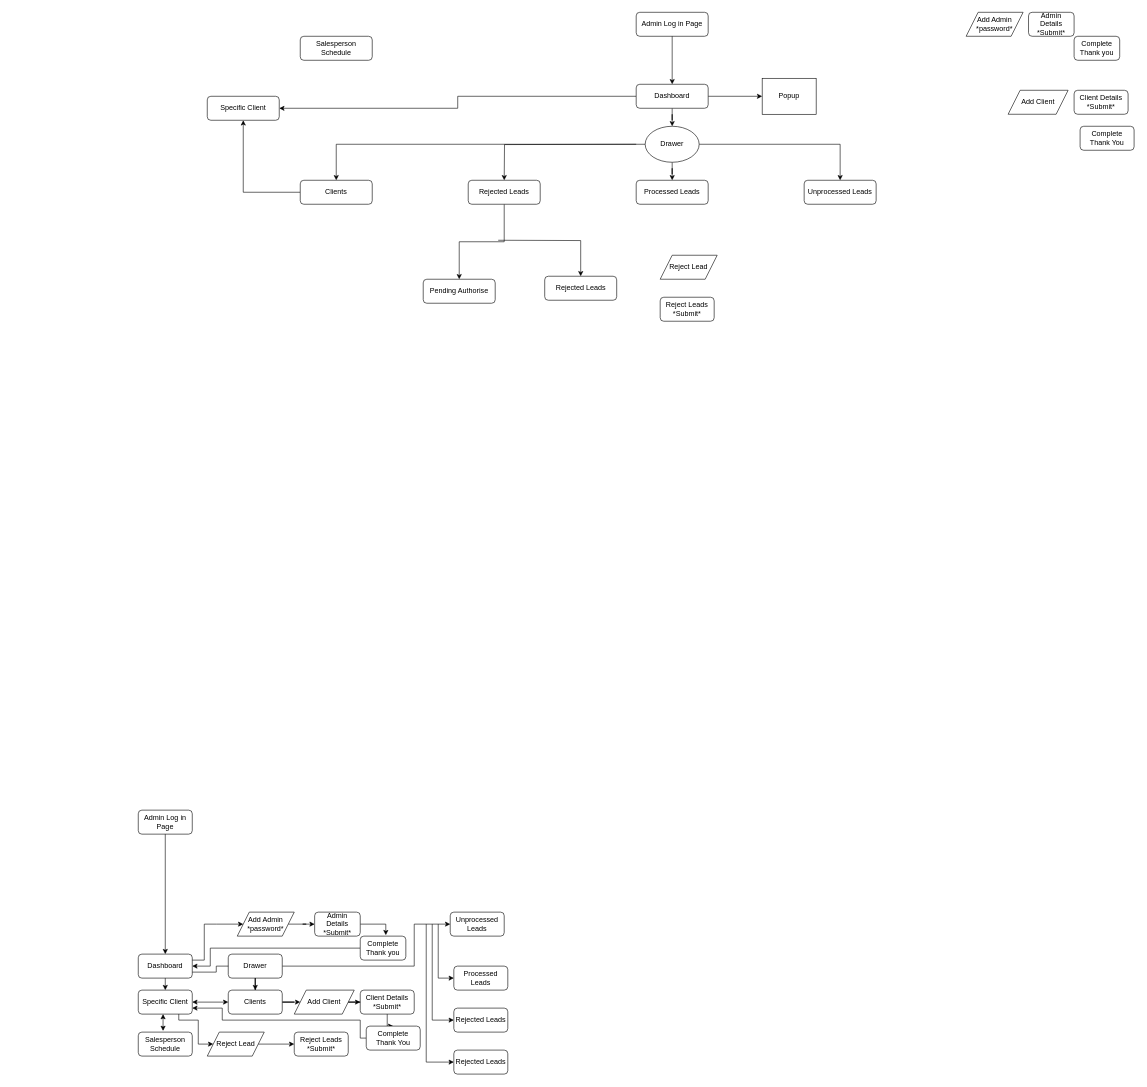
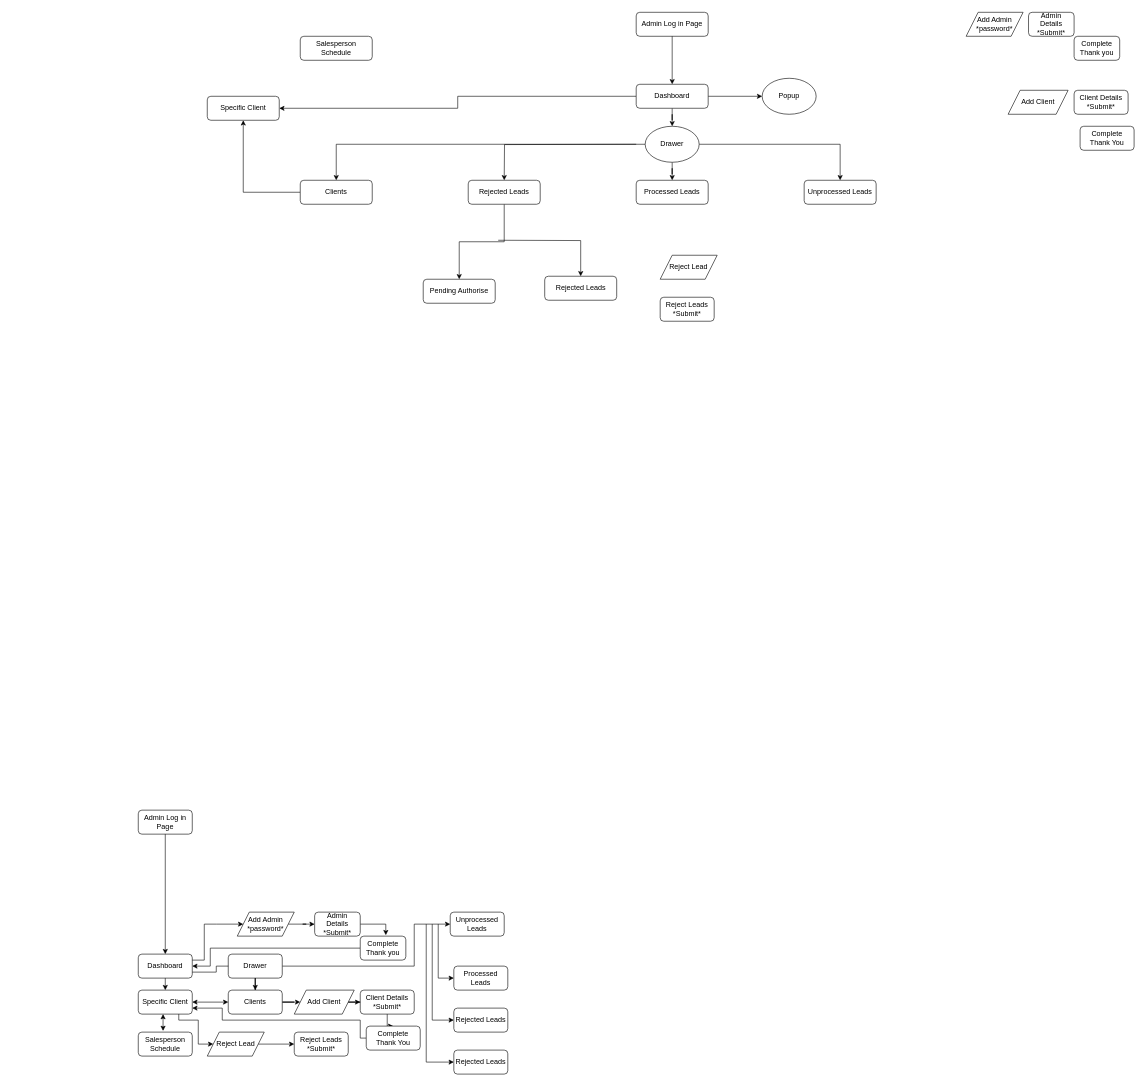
- <mxCell id="71" value="Popup" style="whiteSpace=wrap;html=1;rounded=0;" vertex="1" parent="1"><mxGeometry x="1270" y="130" width="90" height="60" as="geometry" /></mxCell>
+ <mxCell id="71" value="Popup" style="ellipse;whiteSpace=wrap;html=1;" vertex="1" parent="1"><mxGeometry x="1270" y="130" width="90" height="60" as="geometry" /></mxCell>
